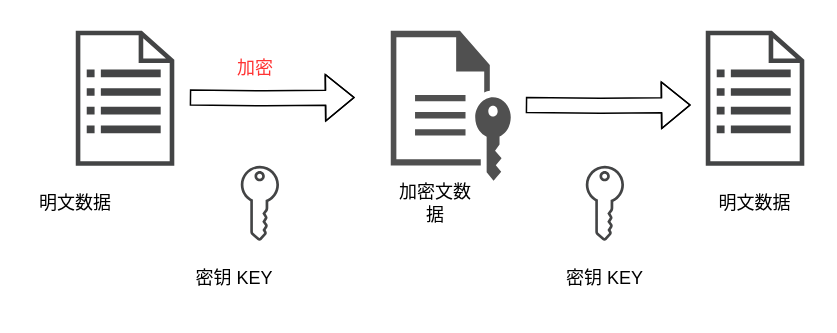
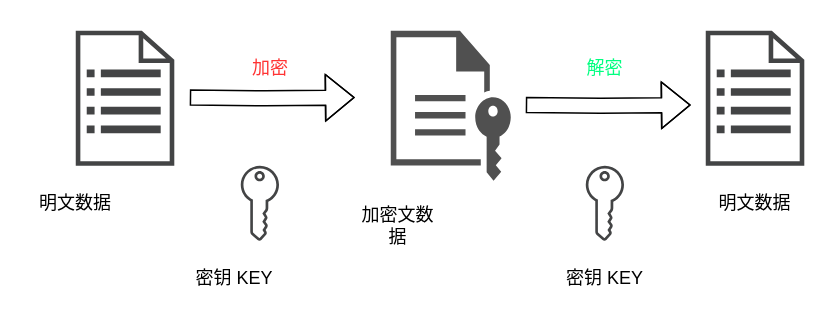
- <mxCell id="12" value="&lt;font color=&quot;#ff3333&quot;&gt;加密&lt;/font&gt;" style="text;html=1;strokeColor=none;fillColor=none;align=center;verticalAlign=middle;whiteSpace=wrap;rounded=0;" vertex="1" parent="1"><mxGeometry x="140" y="30" width="60" height="30" as="geometry" /></mxCell>
+ <mxCell id="12" value="&lt;font color=&quot;#ff3333&quot;&gt;加密&lt;/font&gt;" style="text;html=1;strokeColor=none;fillColor=none;align=center;verticalAlign=middle;whiteSpace=wrap;rounded=0;" vertex="1" parent="1"><mxGeometry x="150" y="30" width="60" height="30" as="geometry" /></mxCell>
+ <mxCell id="13" value="&lt;font color=&quot;#00ff80&quot;&gt;解密&lt;/font&gt;" style="text;html=1;strokeColor=none;fillColor=none;align=center;verticalAlign=middle;whiteSpace=wrap;rounded=0;" vertex="1" parent="1"><mxGeometry x="372.75" y="30" width="60" height="30" as="geometry" /></mxCell>
- <mxCell id="15" value="加密文数据" style="text;html=1;strokeColor=none;fillColor=none;align=center;verticalAlign=middle;whiteSpace=wrap;rounded=0;" vertex="1" parent="1"><mxGeometry x="260" y="120" width="60" height="30" as="geometry" /></mxCell>
+ <mxCell id="15" value="加密文数据" style="text;html=1;strokeColor=none;fillColor=none;align=center;verticalAlign=middle;whiteSpace=wrap;rounded=0;" vertex="1" parent="1"><mxGeometry x="235" y="135" width="60" height="30" as="geometry" /></mxCell>
